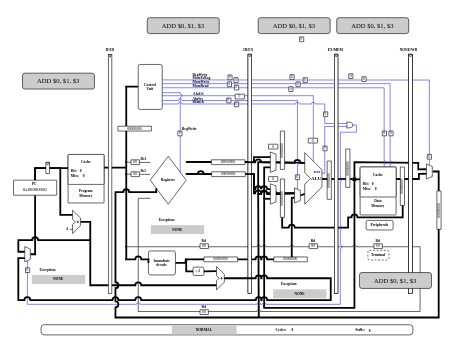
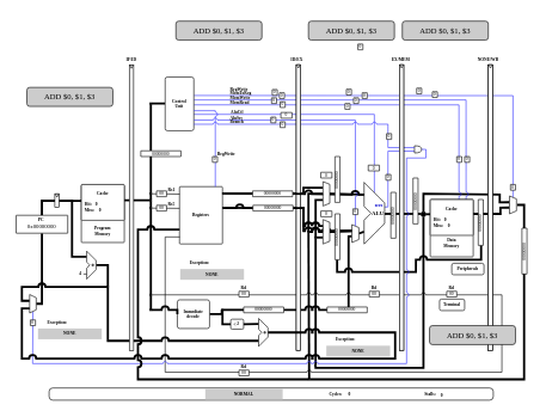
- <mxCell id="16" value="Registers" style="rhombus;gradientColor=none;arcSize=2;fontSize=6;fontStyle=1;fontFamily=sans-serif;verticalAlign=middle;align=center;labelPosition=center;verticalLabelPosition=middle;labelBackgroundColor=none;" parent="3" vertex="1"><mxGeometry x="250" y="260" width="60" height="80" as="geometry" /></mxCell>
+ <mxCell id="16" value="Registers" style="rounded=1;gradientColor=none;arcSize=2;fontSize=6;fontStyle=1;fontFamily=sans-serif;verticalAlign=middle;align=center;labelPosition=center;verticalLabelPosition=middle;labelBackgroundColor=none;" parent="3" vertex="1"><mxGeometry x="250" y="260" width="60" height="80" as="geometry" /></mxCell>
- <mxCell id="110" value="Peripherals" style="rounded=1;gradientColor=none;arcSize=17;fontSize=6;fontFamily=sans-serif;fontStyle=1;verticalAlign=middle;align=center;labelPosition=center;verticalLabelPosition=middle;labelBackgroundColor=none;" parent="3" vertex="1"><mxGeometry x="610" y="367" width="45" height="16" as="geometry" /></mxCell>
+ <mxCell id="110" value="Peripherals" style="rounded=1;gradientColor=none;arcSize=17;fontSize=6;fontFamily=sans-serif;fontStyle=1;verticalAlign=middle;align=center;labelPosition=center;verticalLabelPosition=middle;labelBackgroundColor=none;" parent="3" vertex="1"><mxGeometry x="630" y="367" width="45" height="16" as="geometry" /></mxCell>
- <mxCell id="111" value="Terminal" style="rounded=1;gradientColor=none;arcSize=17;fontSize=6;fontFamily=sans-serif;fontStyle=1;verticalAlign=middle;align=center;labelPosition=center;verticalLabelPosition=middle;labelBackgroundColor=none;dashed=1;" parent="3" vertex="1"><mxGeometry x="613" y="417" width="35" height="16" as="geometry" /></mxCell>
+ <mxCell id="111" value="Terminal" style="rounded=1;gradientColor=none;arcSize=17;fontSize=6;fontFamily=sans-serif;fontStyle=1;verticalAlign=middle;align=center;labelPosition=center;verticalLabelPosition=middle;labelBackgroundColor=none;" parent="3" vertex="1"><mxGeometry x="613" y="417" width="35" height="16" as="geometry" /></mxCell>
